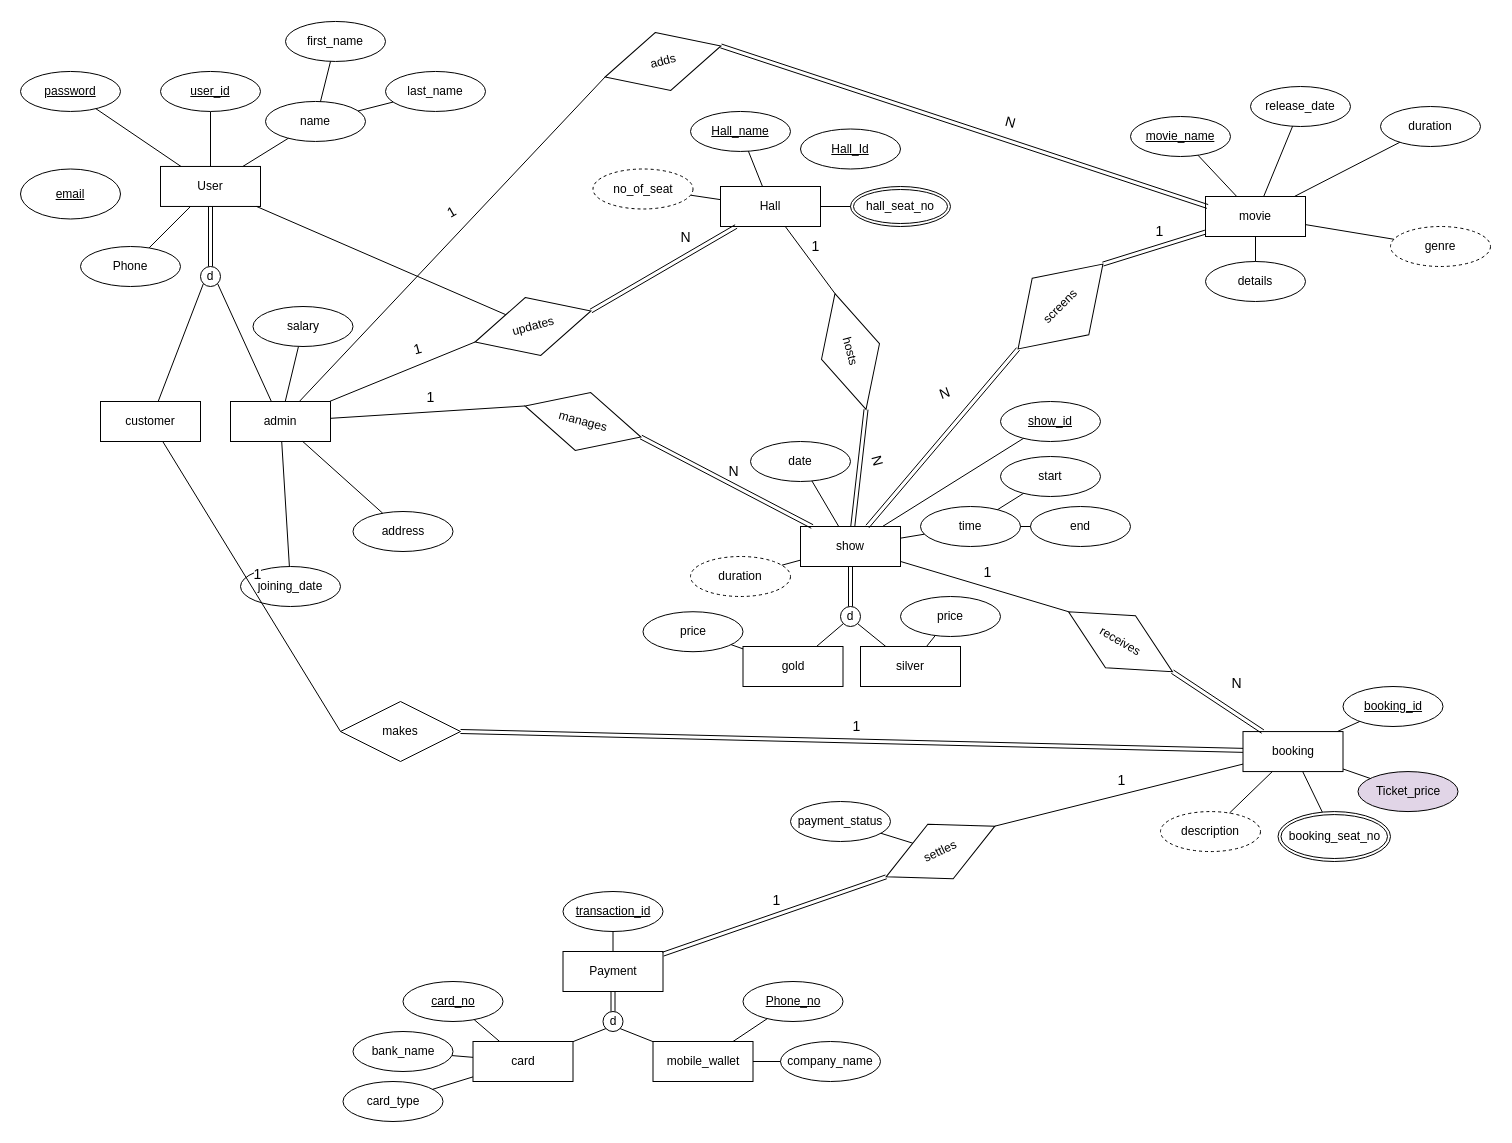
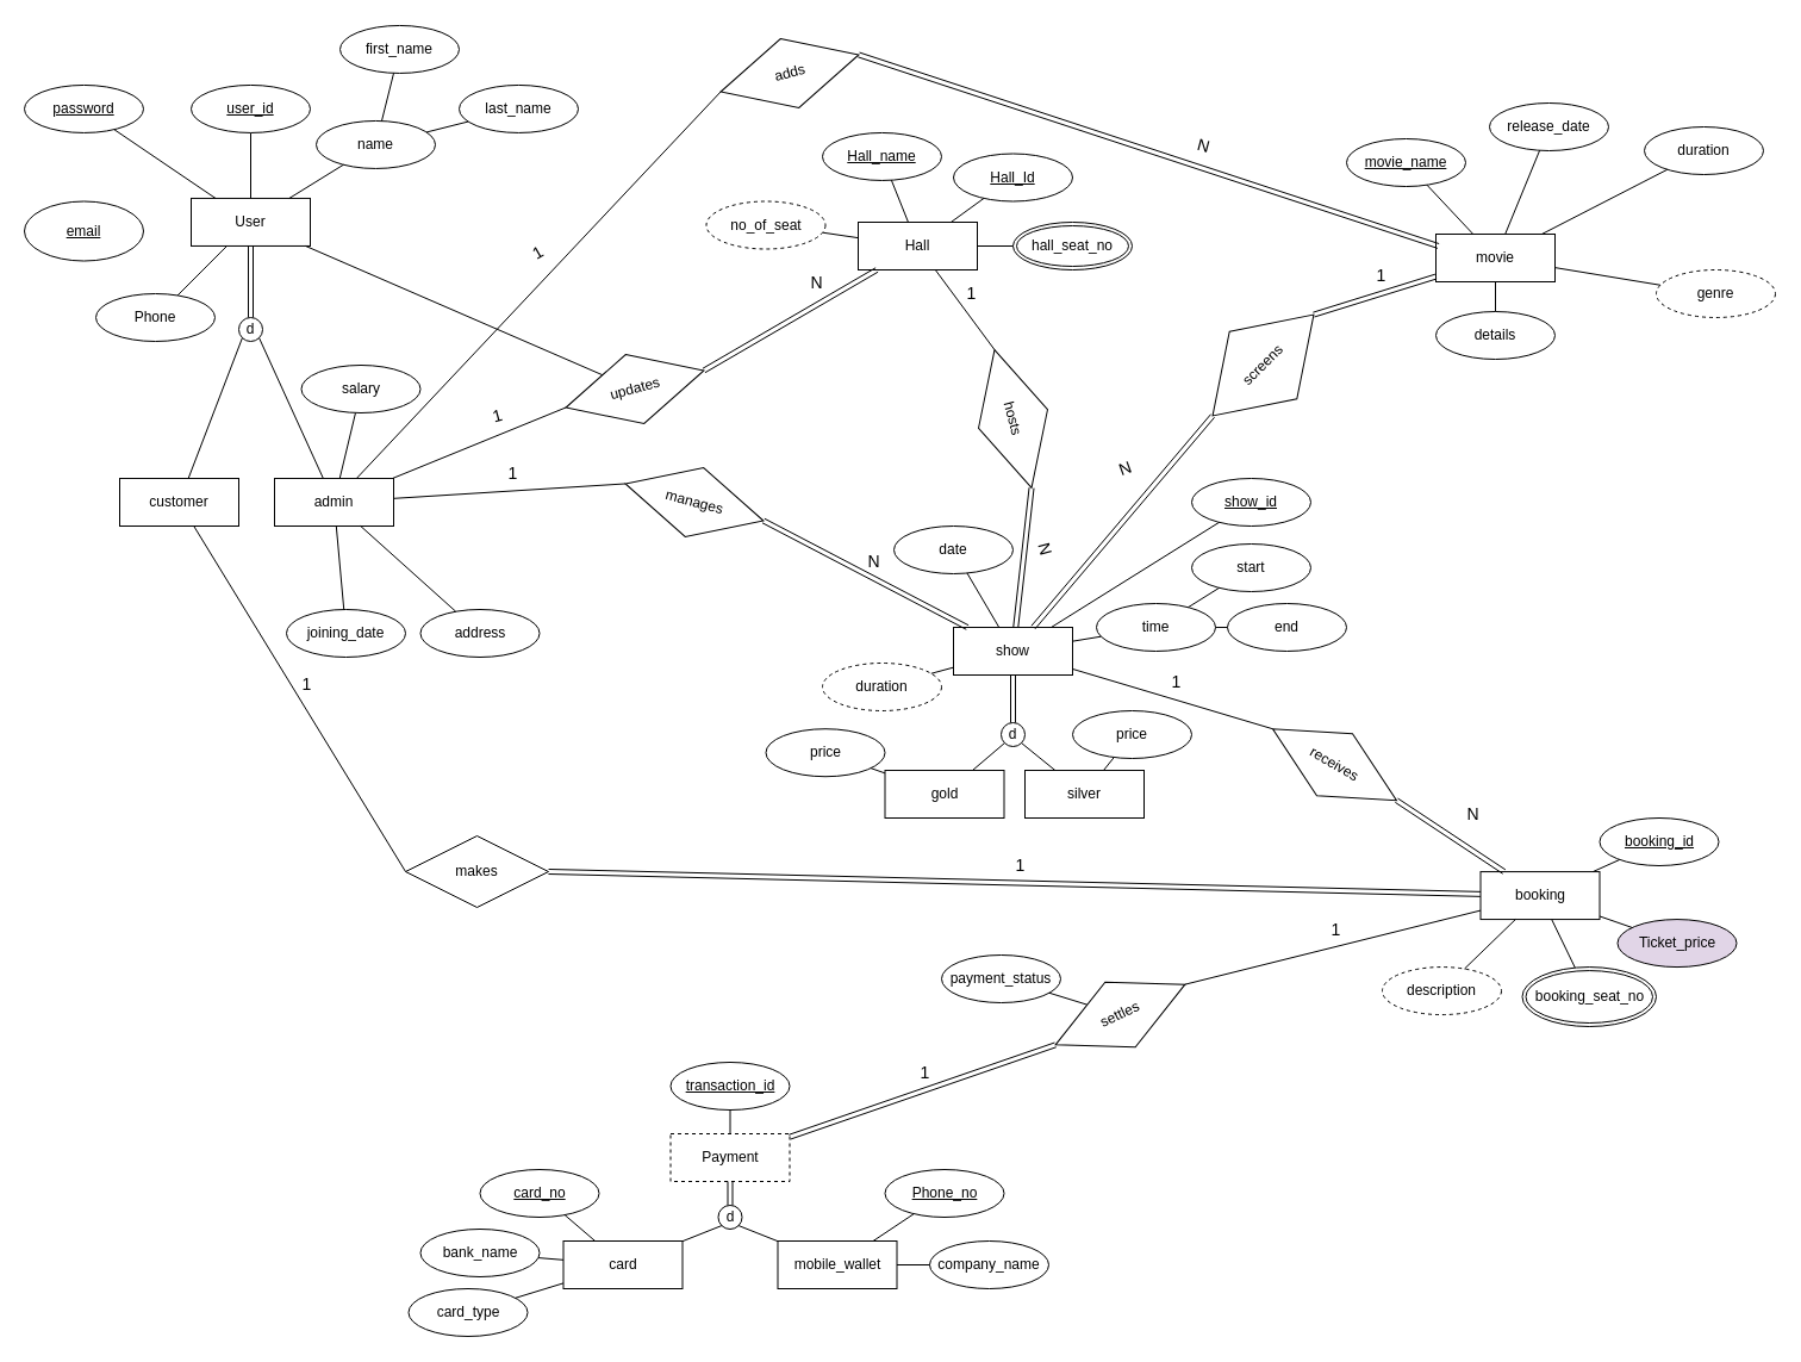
+ <mxCell id="139" style="rounded=0;orthogonalLoop=1;jettySize=auto;html=1;elbow=vertical;endArrow=none;endFill=0;" edge="1" parent="1" source="138" target="24"><mxGeometry relative="1" as="geometry"><mxPoint x="758" y="161" as="sourcePoint" /><mxPoint x="772" y="196" as="targetPoint" /></mxGeometry></mxCell>
- <mxCell id="31" value="joining_date" style="ellipse;whiteSpace=wrap;html=1;align=center;" vertex="1" parent="1"><mxGeometry x="240" y="566" width="100" height="40" as="geometry" /></mxCell>
+ <mxCell id="31" value="joining_date" style="ellipse;whiteSpace=wrap;html=1;align=center;" vertex="1" parent="1"><mxGeometry x="240" y="511" width="100" height="40" as="geometry" /></mxCell>
- <mxCell id="63" value="Payment" style="whiteSpace=wrap;html=1;align=center;" vertex="1" parent="1"><mxGeometry x="562.5" y="951" width="100" height="40" as="geometry" /></mxCell>
+ <mxCell id="63" value="Payment" style="whiteSpace=wrap;html=1;align=center;dashed=1;" vertex="1" parent="1"><mxGeometry x="562.5" y="951" width="100" height="40" as="geometry" /></mxCell>
